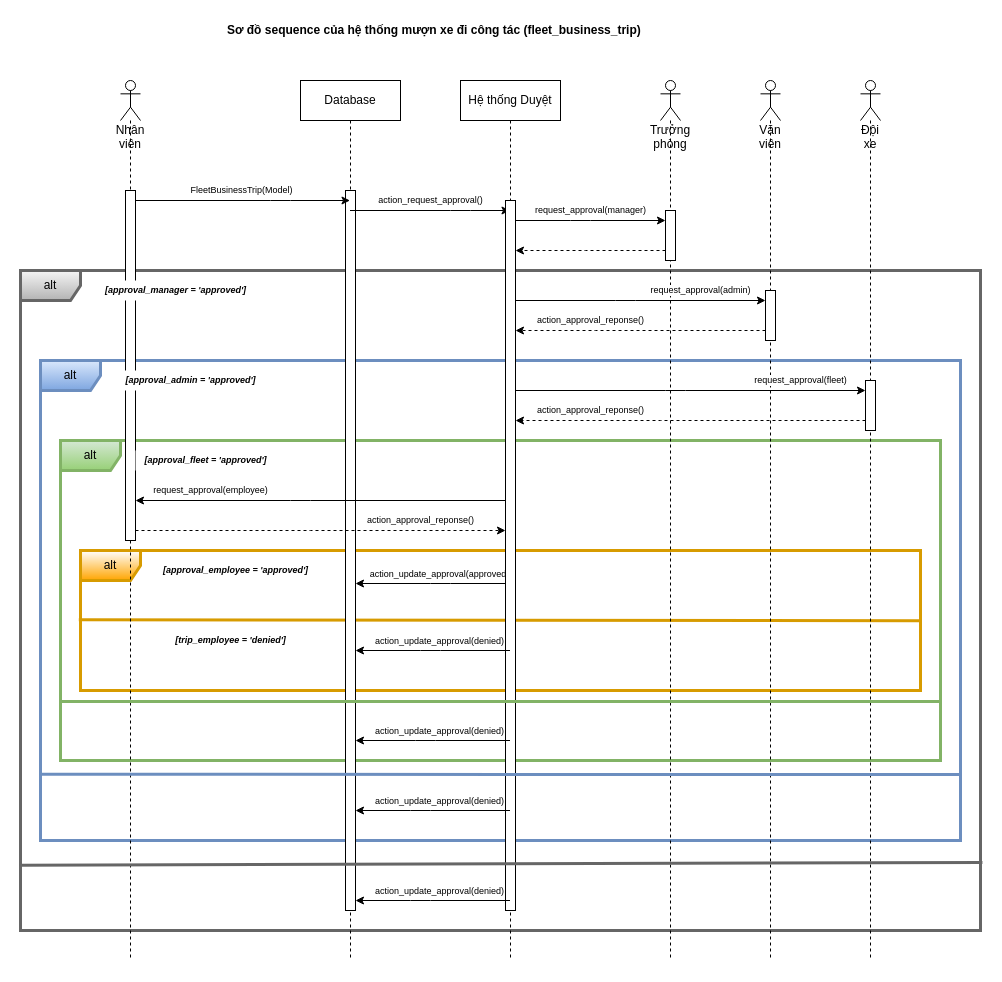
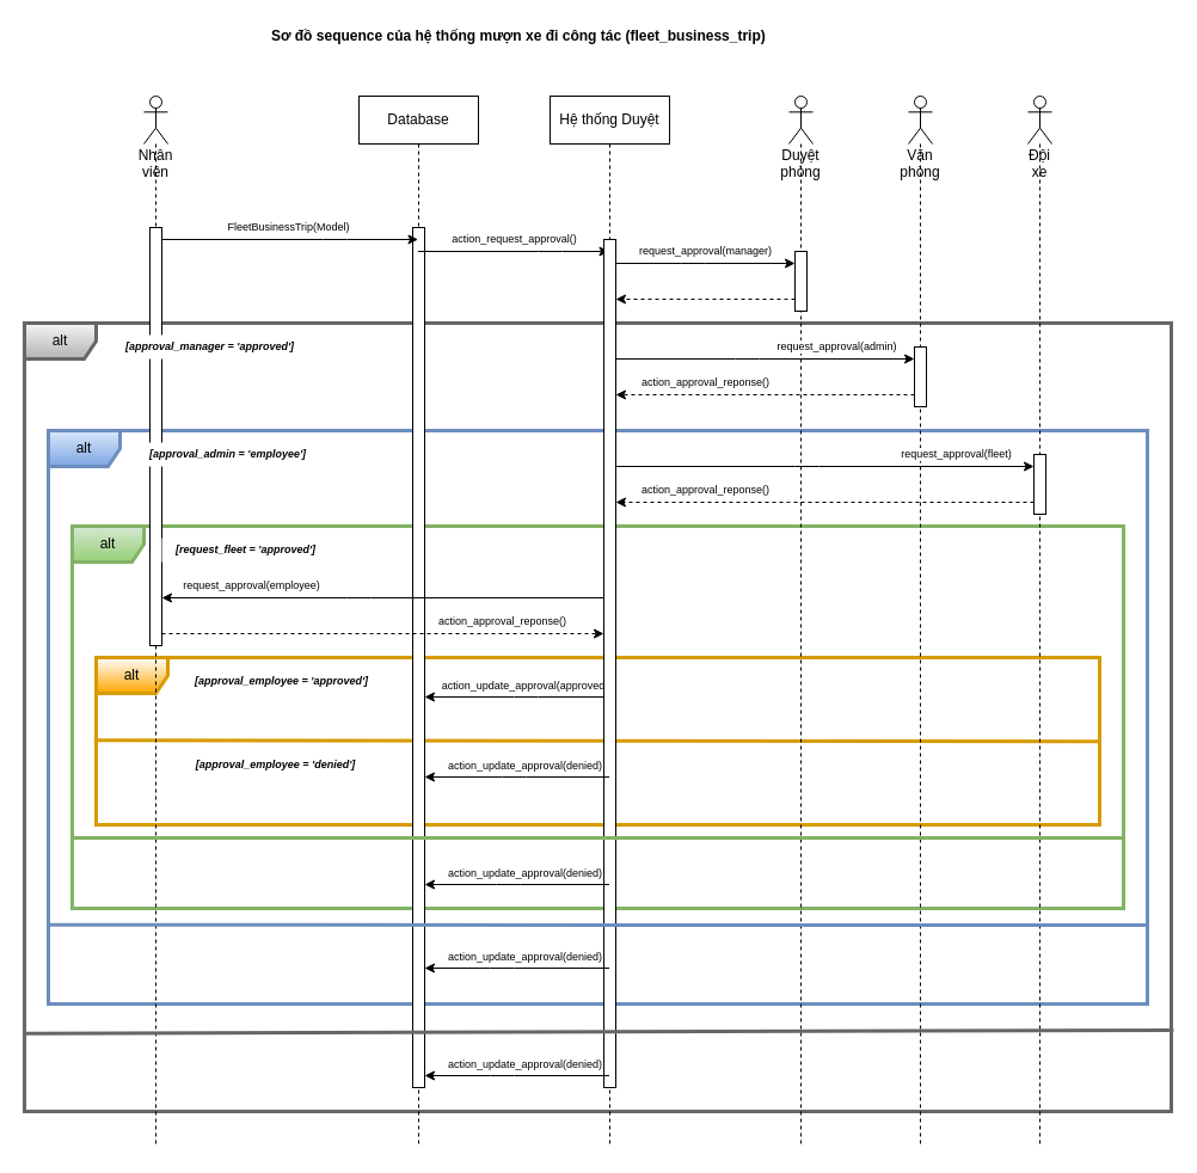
- <mxCell id="20" value="Văn viên&lt;br&gt;" style="shape=umlLifeline;participant=umlActor;perimeter=lifelinePerimeter;whiteSpace=wrap;html=1;container=1;collapsible=0;recursiveResize=0;verticalAlign=top;spacingTop=36;outlineConnect=0;" parent="1" vertex="1"><mxGeometry x="760" y="80" width="20" height="880" as="geometry" /></mxCell>
+ <mxCell id="20" value="Văn phòng&lt;br&gt;" style="shape=umlLifeline;participant=umlActor;perimeter=lifelinePerimeter;whiteSpace=wrap;html=1;container=1;collapsible=0;recursiveResize=0;verticalAlign=top;spacingTop=36;outlineConnect=0;" parent="1" vertex="1"><mxGeometry x="760" y="80" width="20" height="880" as="geometry" /></mxCell>
- <mxCell id="18" value="Trưởng phòng&lt;br&gt;" style="shape=umlLifeline;participant=umlActor;perimeter=lifelinePerimeter;whiteSpace=wrap;html=1;container=1;collapsible=0;recursiveResize=0;verticalAlign=top;spacingTop=36;outlineConnect=0;" parent="1" vertex="1"><mxGeometry x="660" y="80" width="20" height="880" as="geometry" /></mxCell>
+ <mxCell id="18" value="Duyệt phòng&lt;br&gt;" style="shape=umlLifeline;participant=umlActor;perimeter=lifelinePerimeter;whiteSpace=wrap;html=1;container=1;collapsible=0;recursiveResize=0;verticalAlign=top;spacingTop=36;outlineConnect=0;" parent="1" vertex="1"><mxGeometry x="660" y="80" width="20" height="880" as="geometry" /></mxCell>
- <mxCell id="25" value="[approval_admin = 'approved']" style="text;html=1;align=center;verticalAlign=middle;resizable=0;points=[];autosize=1;strokeColor=none;fillColor=default;fontSize=9;fontColor=default;fontStyle=3;" parent="1" vertex="1"><mxGeometry x="115" y="370" width="150" height="20" as="geometry" /></mxCell>
+ <mxCell id="25" value="[approval_admin = 'employee']" style="text;html=1;align=center;verticalAlign=middle;resizable=0;points=[];autosize=1;strokeColor=none;fillColor=default;fontSize=9;fontColor=default;fontStyle=3;" parent="1" vertex="1"><mxGeometry x="115" y="370" width="150" height="20" as="geometry" /></mxCell>
- <mxCell id="26" value="[approval_fleet = 'approved']" style="text;html=1;align=center;verticalAlign=middle;resizable=0;points=[];autosize=1;strokeColor=none;fillColor=default;fontSize=9;fontColor=default;fontStyle=3;" parent="1" vertex="1"><mxGeometry x="135" y="450" width="140" height="20" as="geometry" /></mxCell>
+ <mxCell id="26" value="[request_fleet = 'approved']" style="text;html=1;align=center;verticalAlign=middle;resizable=0;points=[];autosize=1;strokeColor=none;fillColor=default;fontSize=9;fontColor=default;fontStyle=3;" parent="1" vertex="1"><mxGeometry x="135" y="450" width="140" height="20" as="geometry" /></mxCell>
- <mxCell id="28" value="[trip_employee = 'denied']" style="text;html=1;align=center;verticalAlign=middle;resizable=0;points=[];autosize=1;strokeColor=none;fillColor=default;fontSize=9;fontColor=default;fontStyle=3;" parent="1" vertex="1"><mxGeometry x="155" y="630" width="150" height="20" as="geometry" /></mxCell>
+ <mxCell id="28" value="[approval_employee = 'denied']" style="text;html=1;align=center;verticalAlign=middle;resizable=0;points=[];autosize=1;strokeColor=none;fillColor=default;fontSize=9;fontColor=default;fontStyle=3;" parent="1" vertex="1"><mxGeometry x="155" y="630" width="150" height="20" as="geometry" /></mxCell>
